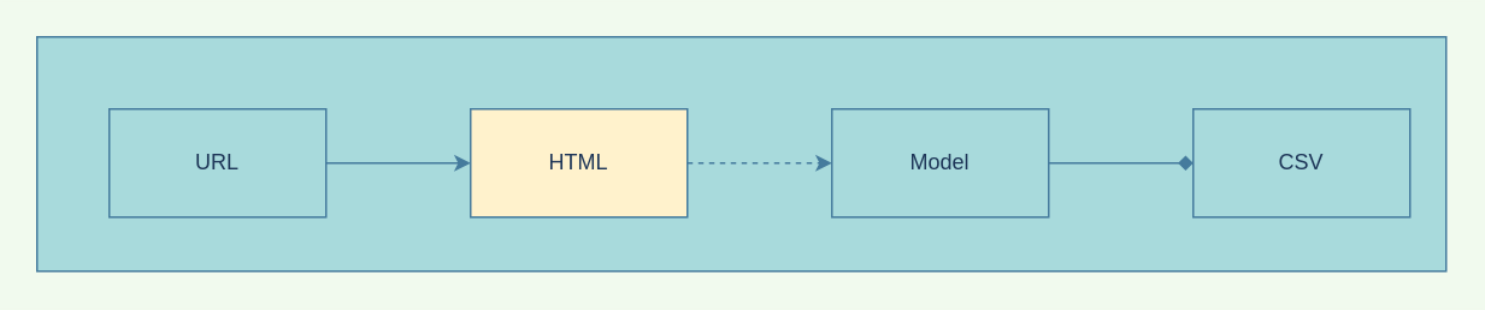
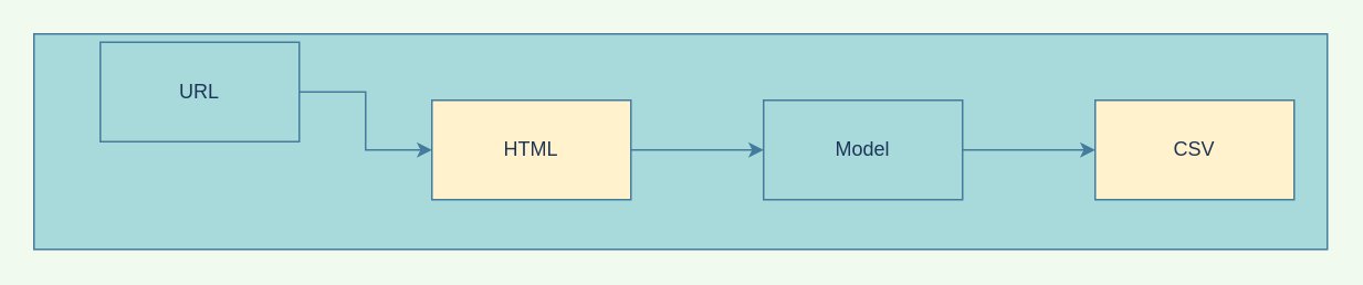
- <mxCell id="4" value="URL" style="rounded=0;whiteSpace=wrap;html=1;fillColor=#A8DADC;strokeColor=#457B9D;fontColor=#1D3557;" parent="1" vertex="1"><mxGeometry x="60" y="60" width="120" height="60" as="geometry" /></mxCell>
+ <mxCell id="4" value="URL" style="rounded=0;whiteSpace=wrap;html=1;fillColor=#A8DADC;strokeColor=#457B9D;fontColor=#1D3557;" parent="1" vertex="1"><mxGeometry x="60" y="25" width="120" height="60" as="geometry" /></mxCell>
- <mxCell id="5" value="" style="edgeStyle=orthogonalEdgeStyle;rounded=0;orthogonalLoop=1;jettySize=auto;html=1;labelBackgroundColor=#F1FAEE;strokeColor=#457B9D;fontColor=#1D3557;dashed=1;" parent="1" source="6" target="8" edge="1"><mxGeometry relative="1" as="geometry" /></mxCell>
+ <mxCell id="5" value="" style="edgeStyle=orthogonalEdgeStyle;rounded=0;orthogonalLoop=1;jettySize=auto;html=1;labelBackgroundColor=#F1FAEE;strokeColor=#457B9D;fontColor=#1D3557;" parent="1" source="6" target="8" edge="1"><mxGeometry relative="1" as="geometry" /></mxCell>
- <mxCell id="7" value="" style="edgeStyle=orthogonalEdgeStyle;rounded=0;orthogonalLoop=1;jettySize=auto;html=1;labelBackgroundColor=#F1FAEE;strokeColor=#457B9D;fontColor=#1D3557;endArrow=diamond;" parent="1" source="8" target="9" edge="1"><mxGeometry relative="1" as="geometry" /></mxCell>
+ <mxCell id="7" value="" style="edgeStyle=orthogonalEdgeStyle;rounded=0;orthogonalLoop=1;jettySize=auto;html=1;labelBackgroundColor=#F1FAEE;strokeColor=#457B9D;fontColor=#1D3557;" parent="1" source="8" target="9" edge="1"><mxGeometry relative="1" as="geometry" /></mxCell>
- <mxCell id="9" value="CSV" style="rounded=0;whiteSpace=wrap;html=1;fillColor=#A8DADC;strokeColor=#457B9D;fontColor=#1D3557;" parent="1" vertex="1"><mxGeometry x="660" y="60" width="120" height="60" as="geometry" /></mxCell>
+ <mxCell id="9" value="CSV" style="rounded=0;whiteSpace=wrap;html=1;fillColor=#fff2cc;strokeColor=#457B9D;fontColor=#1D3557;" parent="1" vertex="1"><mxGeometry x="660" y="60" width="120" height="60" as="geometry" /></mxCell>
